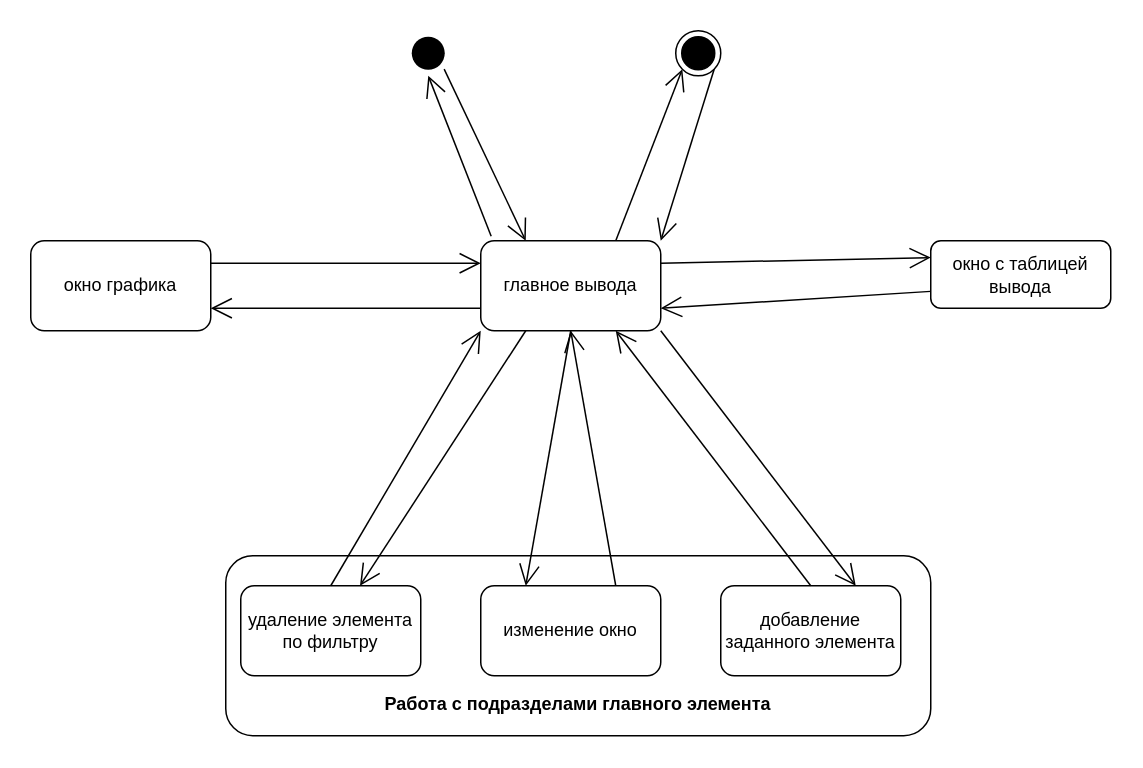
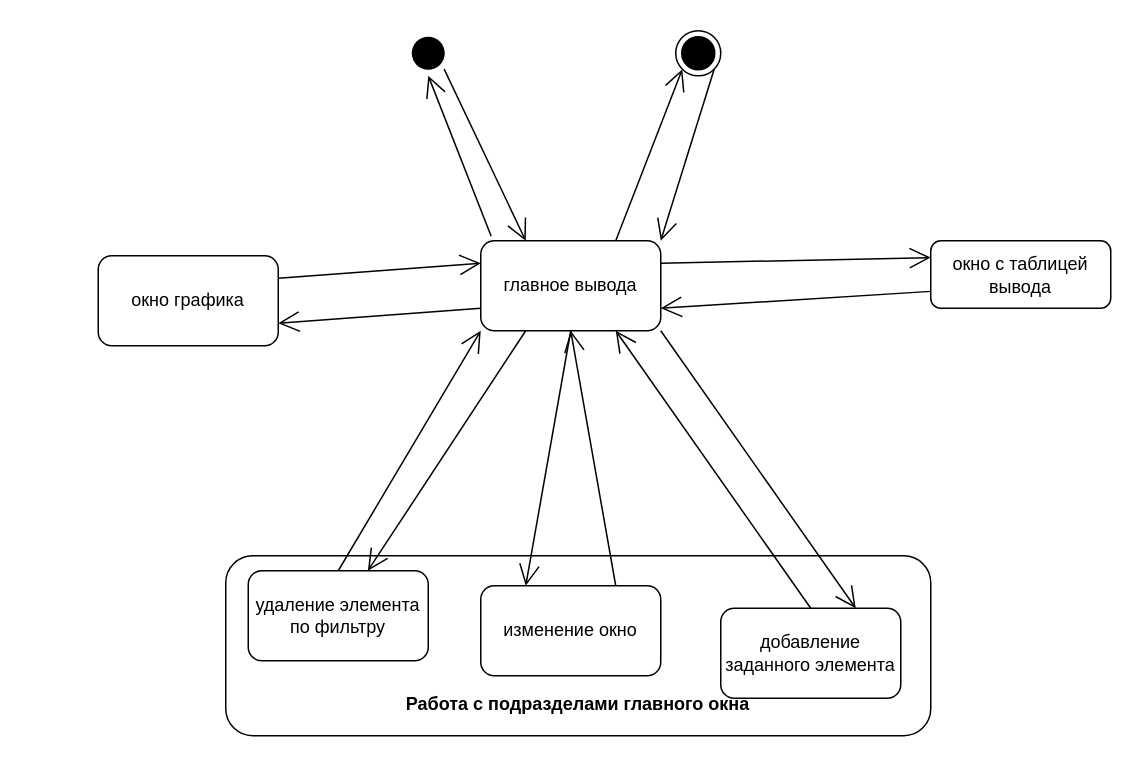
- <mxCell id="6" value="окно графика" style="rounded=1;whiteSpace=wrap;html=1;strokeColor=#000000;" vertex="1" parent="1"><mxGeometry x="20" y="160" width="120" height="60" as="geometry" /></mxCell>
+ <mxCell id="6" value="окно графика" style="rounded=1;whiteSpace=wrap;html=1;strokeColor=#000000;" vertex="1" parent="1"><mxGeometry x="65" y="170" width="120" height="60" as="geometry" /></mxCell>
- <mxCell id="2" value="&lt;p style=&quot;margin: 0px ; margin-top: 4px ; text-align: center&quot;&gt;&lt;br&gt;&lt;/p&gt;&lt;p style=&quot;margin: 0px ; margin-top: 4px ; text-align: center&quot;&gt;&lt;br&gt;&lt;/p&gt;&lt;p style=&quot;margin: 0px ; margin-top: 4px ; text-align: center&quot;&gt;&lt;br&gt;&lt;/p&gt;&lt;p style=&quot;margin: 0px ; margin-top: 4px ; text-align: center&quot;&gt;&lt;br&gt;&lt;/p&gt;&lt;p style=&quot;margin: 0px ; margin-top: 4px ; text-align: center&quot;&gt;&lt;br&gt;&lt;b&gt;Работа с подразделами&amp;nbsp;&lt;/b&gt;&lt;b&gt;главного элемента&lt;/b&gt;&lt;/p&gt;" style="verticalAlign=top;align=left;overflow=fill;fontSize=12;fontFamily=Helvetica;html=1;rounded=1;comic=0;strokeColor=#000000;" vertex="1" parent="1"><mxGeometry x="150" y="370" width="470" height="120" as="geometry" /></mxCell>
+ <mxCell id="2" value="&lt;p style=&quot;margin: 0px ; margin-top: 4px ; text-align: center&quot;&gt;&lt;br&gt;&lt;/p&gt;&lt;p style=&quot;margin: 0px ; margin-top: 4px ; text-align: center&quot;&gt;&lt;br&gt;&lt;/p&gt;&lt;p style=&quot;margin: 0px ; margin-top: 4px ; text-align: center&quot;&gt;&lt;br&gt;&lt;/p&gt;&lt;p style=&quot;margin: 0px ; margin-top: 4px ; text-align: center&quot;&gt;&lt;br&gt;&lt;/p&gt;&lt;p style=&quot;margin: 0px ; margin-top: 4px ; text-align: center&quot;&gt;&lt;br&gt;&lt;b&gt;Работа с подразделами&amp;nbsp;&lt;/b&gt;&lt;b&gt;главного окна&lt;/b&gt;&lt;/p&gt;" style="verticalAlign=top;align=left;overflow=fill;fontSize=12;fontFamily=Helvetica;html=1;rounded=1;comic=0;strokeColor=#000000;" vertex="1" parent="1"><mxGeometry x="150" y="370" width="470" height="120" as="geometry" /></mxCell>
- <mxCell id="9" value="удаление элемента по фильтру" style="rounded=1;whiteSpace=wrap;html=1;strokeColor=#000000;" vertex="1" parent="1"><mxGeometry x="160" y="390" width="120" height="60" as="geometry" /></mxCell>
+ <mxCell id="9" value="удаление элемента по фильтру" style="rounded=1;whiteSpace=wrap;html=1;strokeColor=#000000;" vertex="1" parent="1"><mxGeometry x="165" y="380" width="120" height="60" as="geometry" /></mxCell>
- <mxCell id="10" value="добавление заданного элемента" style="rounded=1;whiteSpace=wrap;html=1;strokeColor=#000000;" vertex="1" parent="1"><mxGeometry x="480" y="390" width="120" height="60" as="geometry" /></mxCell>
+ <mxCell id="10" value="добавление заданного элемента" style="rounded=1;whiteSpace=wrap;html=1;strokeColor=#000000;" vertex="1" parent="1"><mxGeometry x="480" y="405" width="120" height="60" as="geometry" /></mxCell>
